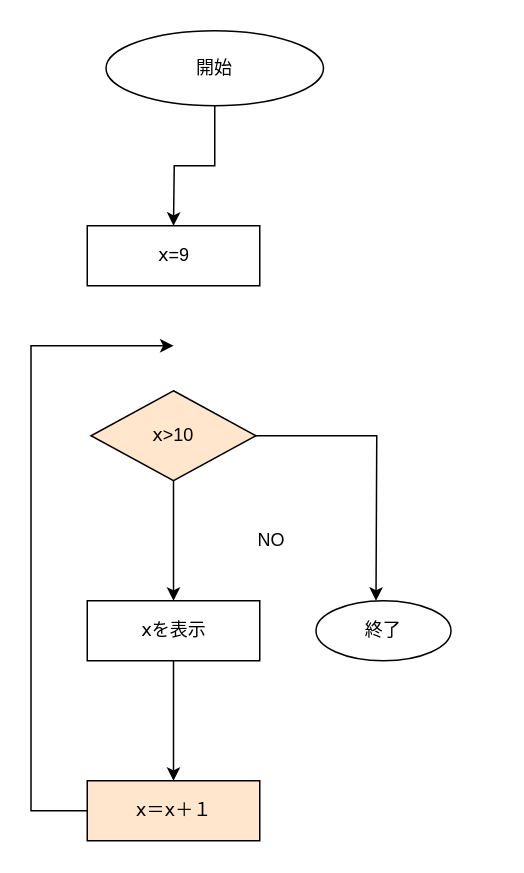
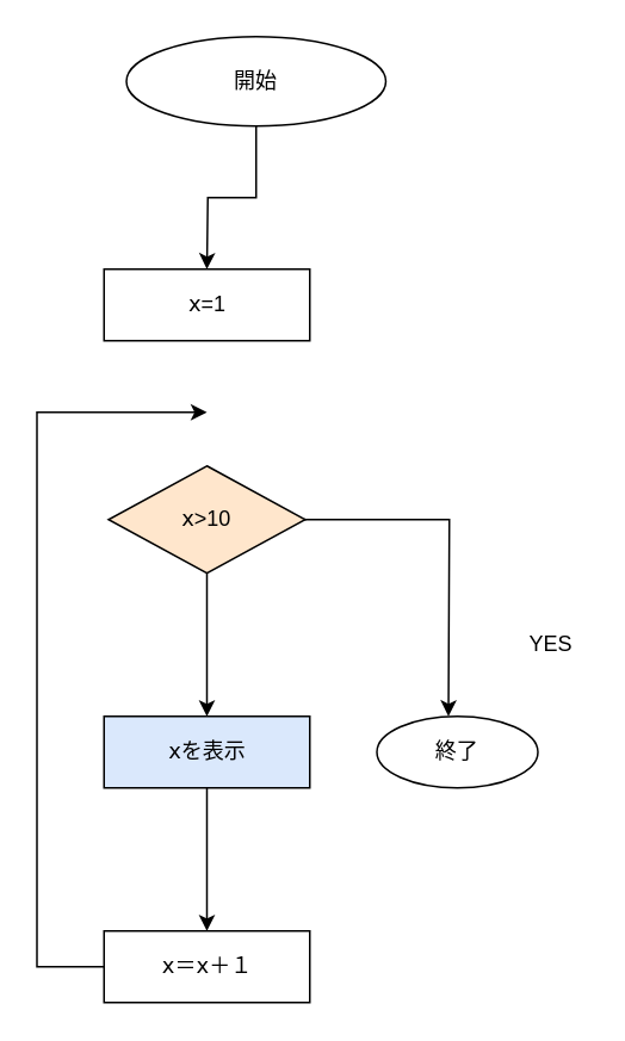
- <mxCell id="4" value="ⅹ=9" parent="1" style="rounded=0;whiteSpace=wrap;html=1;" vertex="1"><mxGeometry as="geometry" x="57.5" y="150" width="115" height="40" /></mxCell>
+ <mxCell id="4" value="ⅹ=1" parent="1" style="rounded=0;whiteSpace=wrap;html=1;" vertex="1"><mxGeometry as="geometry" x="57.5" y="150" width="115" height="40" /></mxCell>
- <mxCell id="13" value="NO" parent="1" style="text;html=1;align=center;verticalAlign=middle;resizable=0;points=[];autosize=1;" vertex="1"><mxGeometry as="geometry" x="165" y="350" width="30" height="20" /></mxCell>
+ <mxCell id="14" value="YES" parent="1" style="text;html=1;align=center;verticalAlign=middle;resizable=0;points=[];autosize=1;" vertex="1"><mxGeometry as="geometry" x="287" y="350" width="40" height="20" /></mxCell>
- <mxCell id="9" value="ⅹを表示" parent="1" style="rounded=0;whiteSpace=wrap;html=1;" vertex="1"><mxGeometry as="geometry" x="57.5" y="400" width="115" height="40" /></mxCell>
+ <mxCell id="9" value="ⅹを表示" parent="1" style="rounded=0;whiteSpace=wrap;html=1;fillColor=#dae8fc;" vertex="1"><mxGeometry as="geometry" x="57.5" y="400" width="115" height="40" /></mxCell>
- <mxCell id="12" value="ⅹ＝ⅹ＋１" parent="1" style="rounded=0;whiteSpace=wrap;html=1;fillColor=#ffe6cc;" vertex="1"><mxGeometry as="geometry" x="57.5" y="520" width="115" height="40" /></mxCell>
+ <mxCell id="12" value="ⅹ＝ⅹ＋１" parent="1" style="rounded=0;whiteSpace=wrap;html=1;" vertex="1"><mxGeometry as="geometry" x="57.5" y="520" width="115" height="40" /></mxCell>
